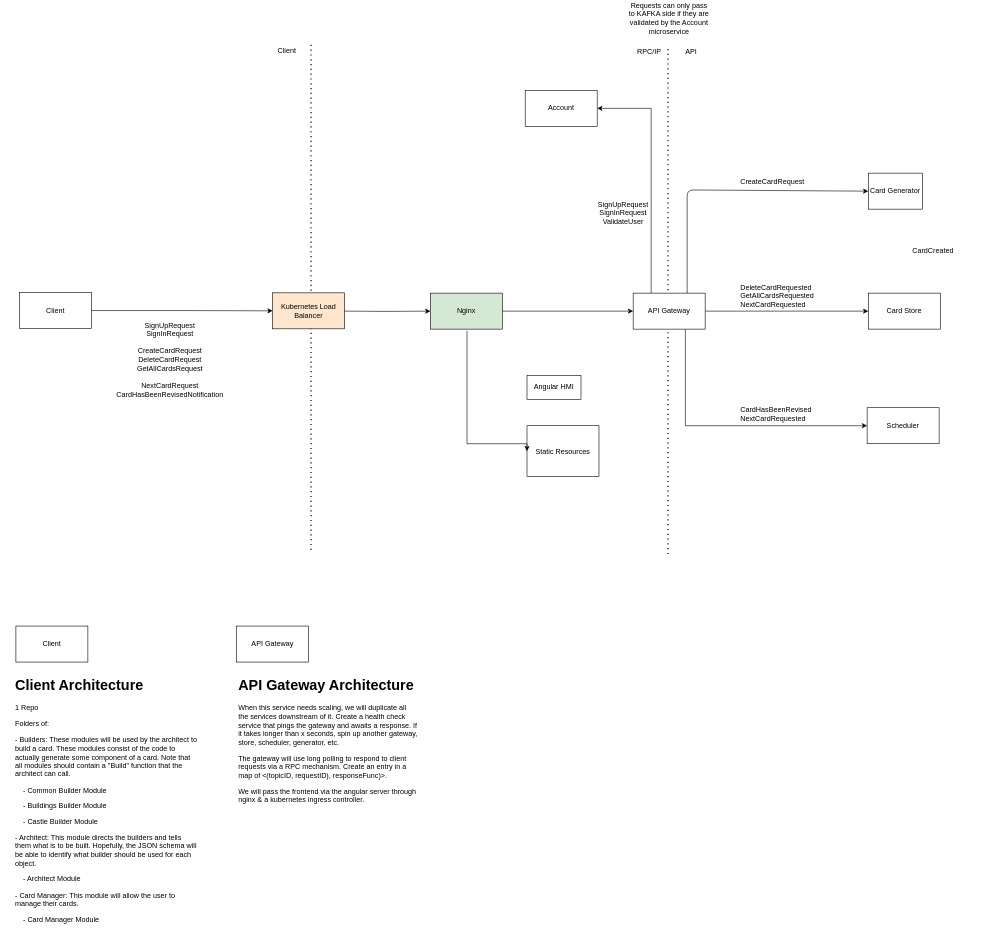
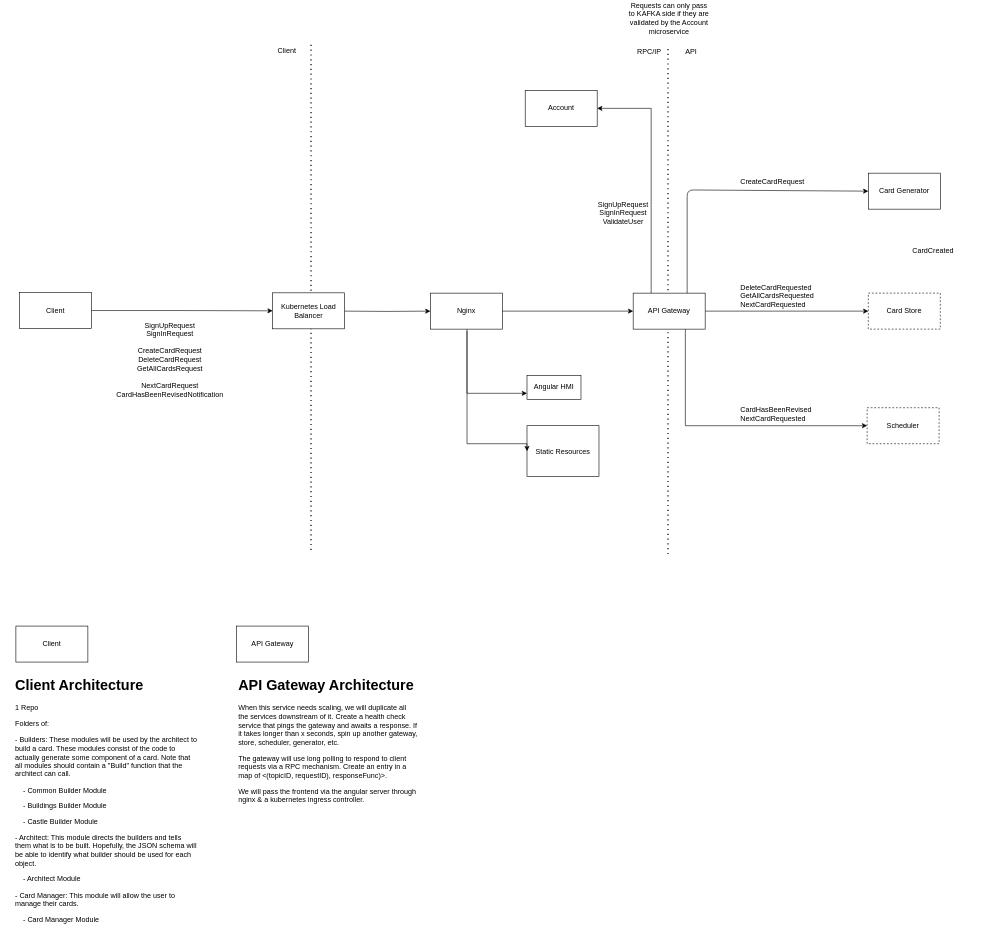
- <mxCell id="18" value="Card Generator" style="rounded=0;whiteSpace=wrap;html=1;" vertex="1" parent="1"><mxGeometry x="1447" y="288" width="90" height="60" as="geometry" /></mxCell>
+ <mxCell id="18" value="Card Generator" style="rounded=0;whiteSpace=wrap;html=1;" vertex="1" parent="1"><mxGeometry x="1447" y="288" width="120" height="60" as="geometry" /></mxCell>
- <mxCell id="25" value="Kubernetes Load Balancer" style="rounded=0;whiteSpace=wrap;html=1;fillColor=#ffe6cc;" vertex="1" parent="1"><mxGeometry x="454" y="487.5" width="120" height="60" as="geometry" /></mxCell>
+ <mxCell id="25" value="Kubernetes Load Balancer" style="rounded=0;whiteSpace=wrap;html=1;" vertex="1" parent="1"><mxGeometry x="454" y="487.5" width="120" height="60" as="geometry" /></mxCell>
- <mxCell id="27" value="Nginx" style="rounded=0;whiteSpace=wrap;html=1;fillColor=#d5e8d4;" vertex="1" parent="1"><mxGeometry x="717" y="488" width="120" height="60" as="geometry" /></mxCell>
+ <mxCell id="27" value="Nginx" style="rounded=0;whiteSpace=wrap;html=1;" vertex="1" parent="1"><mxGeometry x="717" y="488" width="120" height="60" as="geometry" /></mxCell>
- <mxCell id="16" value="Card Store" style="rounded=0;whiteSpace=wrap;html=1;" vertex="1" parent="1"><mxGeometry x="1447" y="488" width="120" height="60" as="geometry" /></mxCell>
+ <mxCell id="16" value="Card Store" style="rounded=0;whiteSpace=wrap;html=1;dashed=1;" vertex="1" parent="1"><mxGeometry x="1447" y="488" width="120" height="60" as="geometry" /></mxCell>
+ <mxCell id="26" value="" style="edgeStyle=orthogonalEdgeStyle;rounded=0;orthogonalLoop=1;jettySize=auto;html=1;" edge="1" parent="1" source="27" target="28"><mxGeometry relative="1" as="geometry"><Array as="points"><mxPoint x="778" y="655" /></Array></mxGeometry></mxCell>
- <mxCell id="15" value="Scheduler" style="rounded=0;whiteSpace=wrap;html=1;" vertex="1" parent="1"><mxGeometry x="1445" y="679" width="120" height="60" as="geometry" /></mxCell>
+ <mxCell id="15" value="Scheduler" style="rounded=0;whiteSpace=wrap;html=1;dashed=1;" vertex="1" parent="1"><mxGeometry x="1445" y="679" width="120" height="60" as="geometry" /></mxCell>
